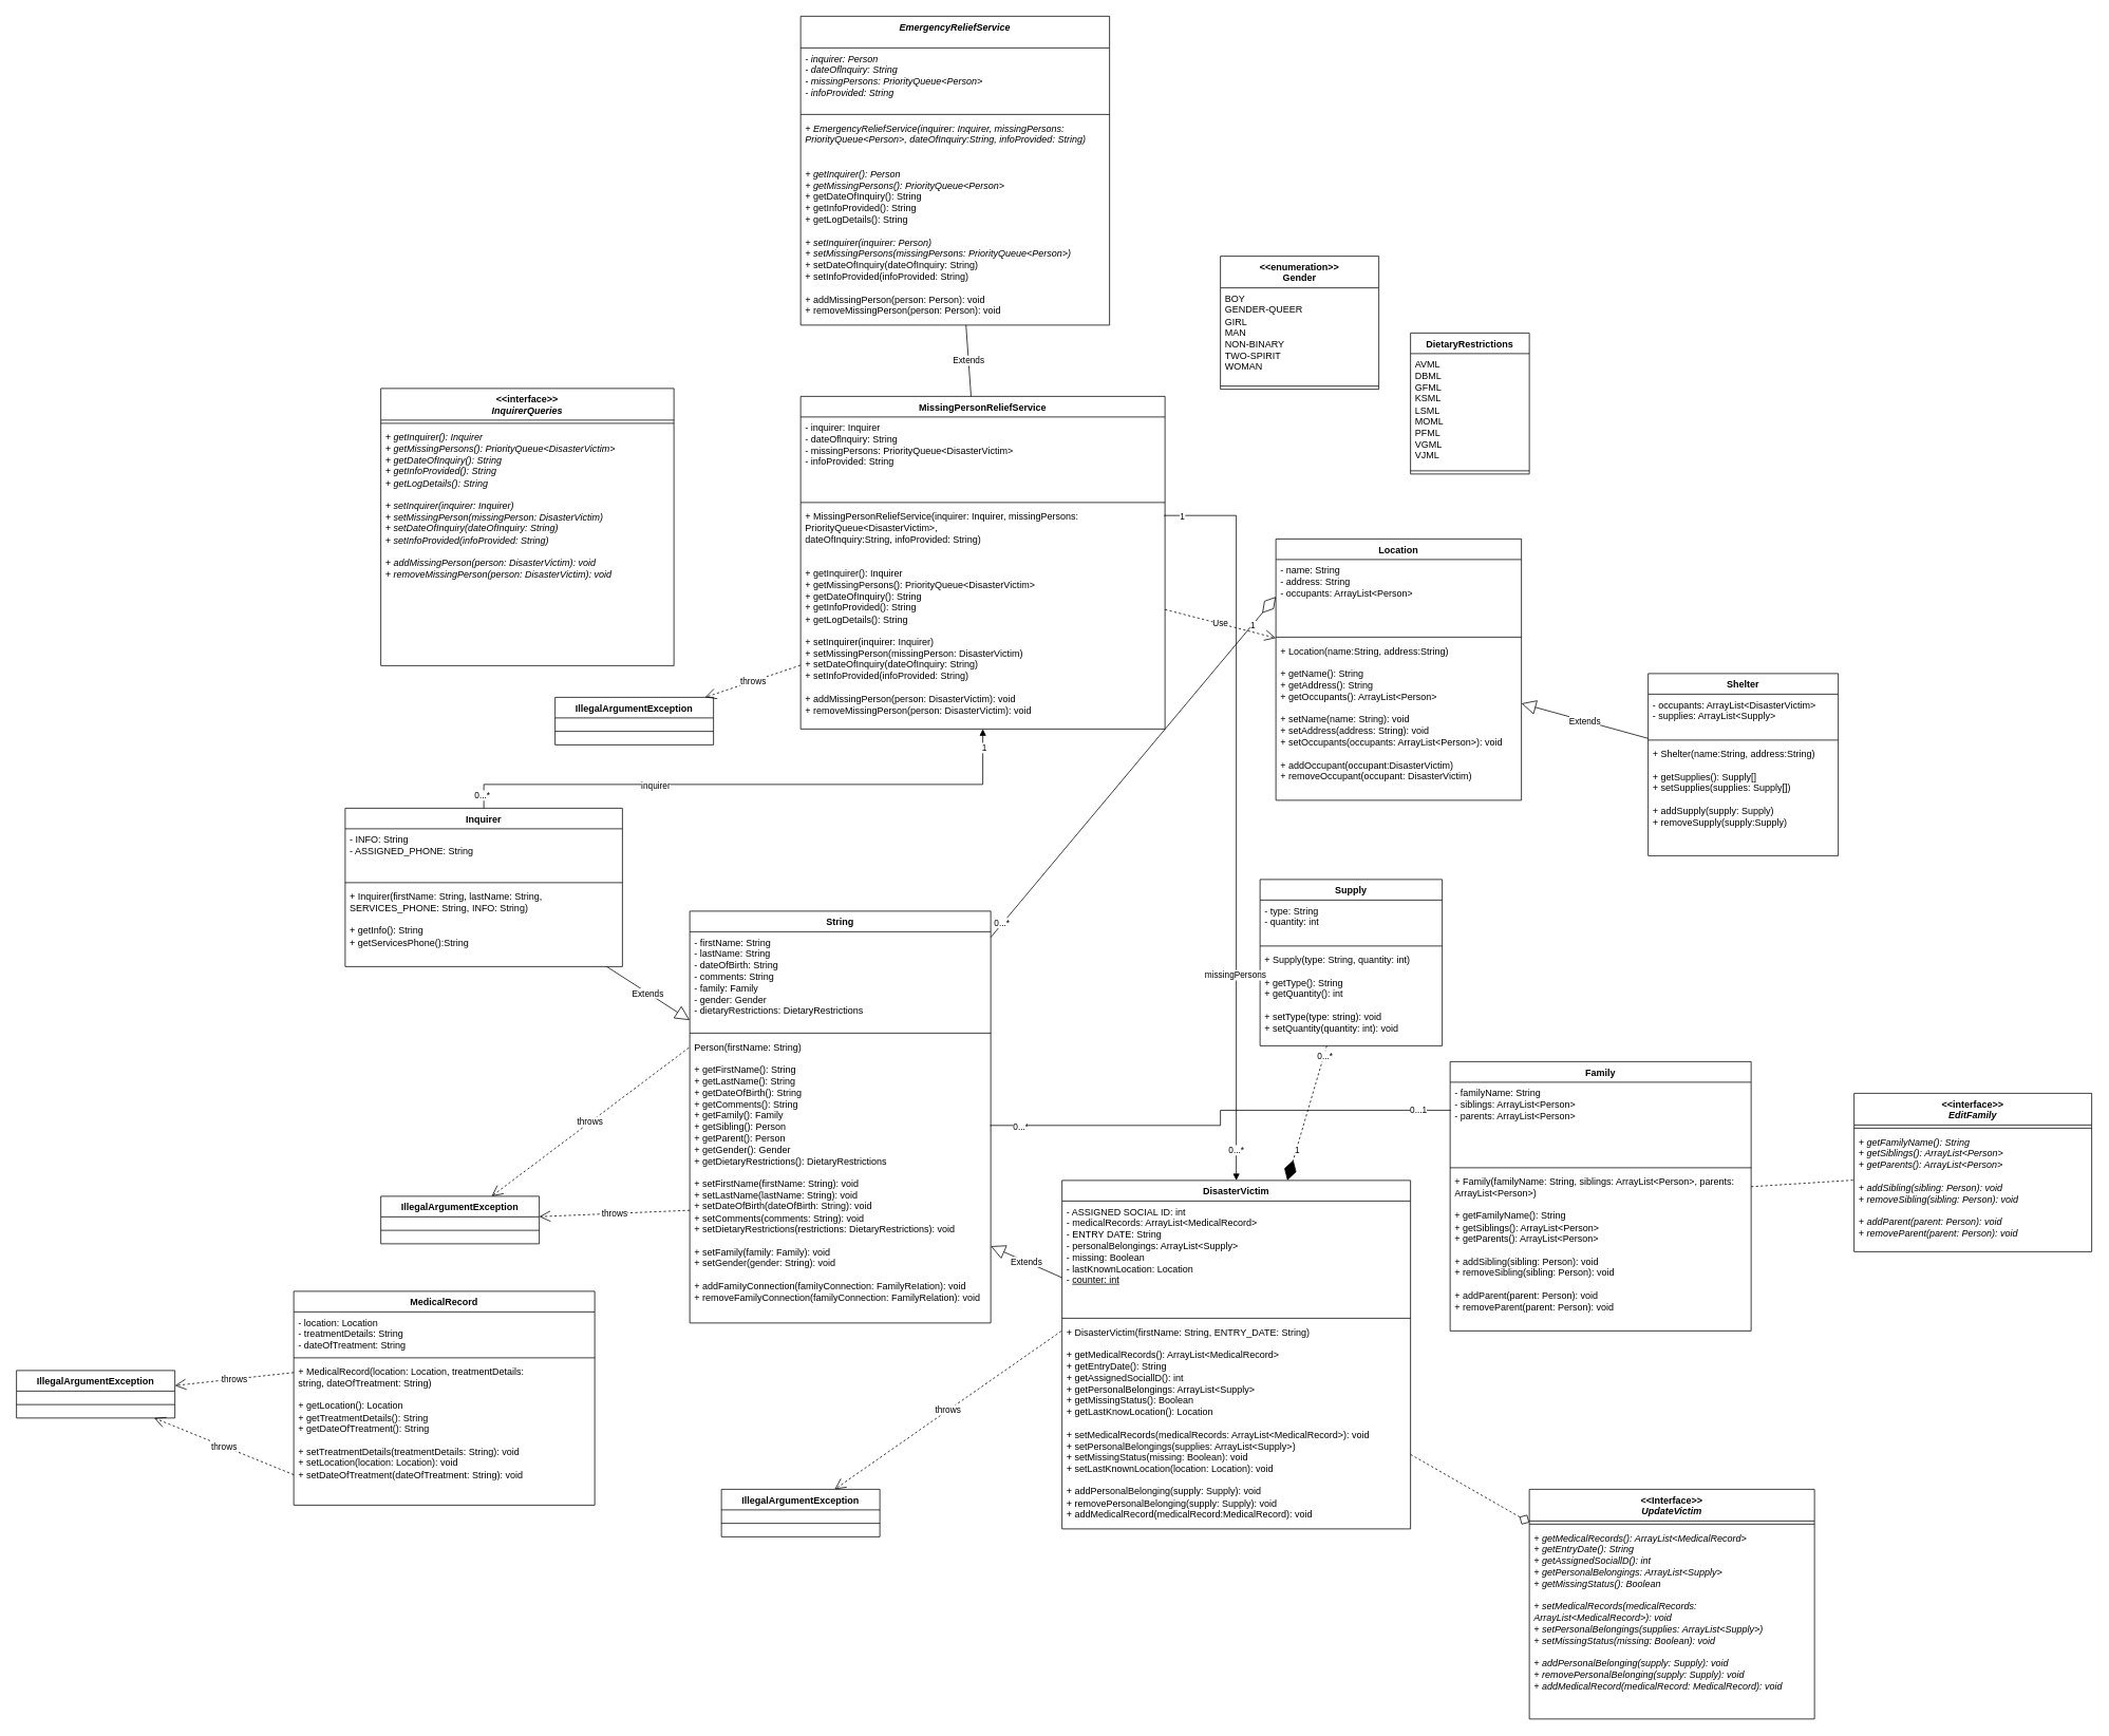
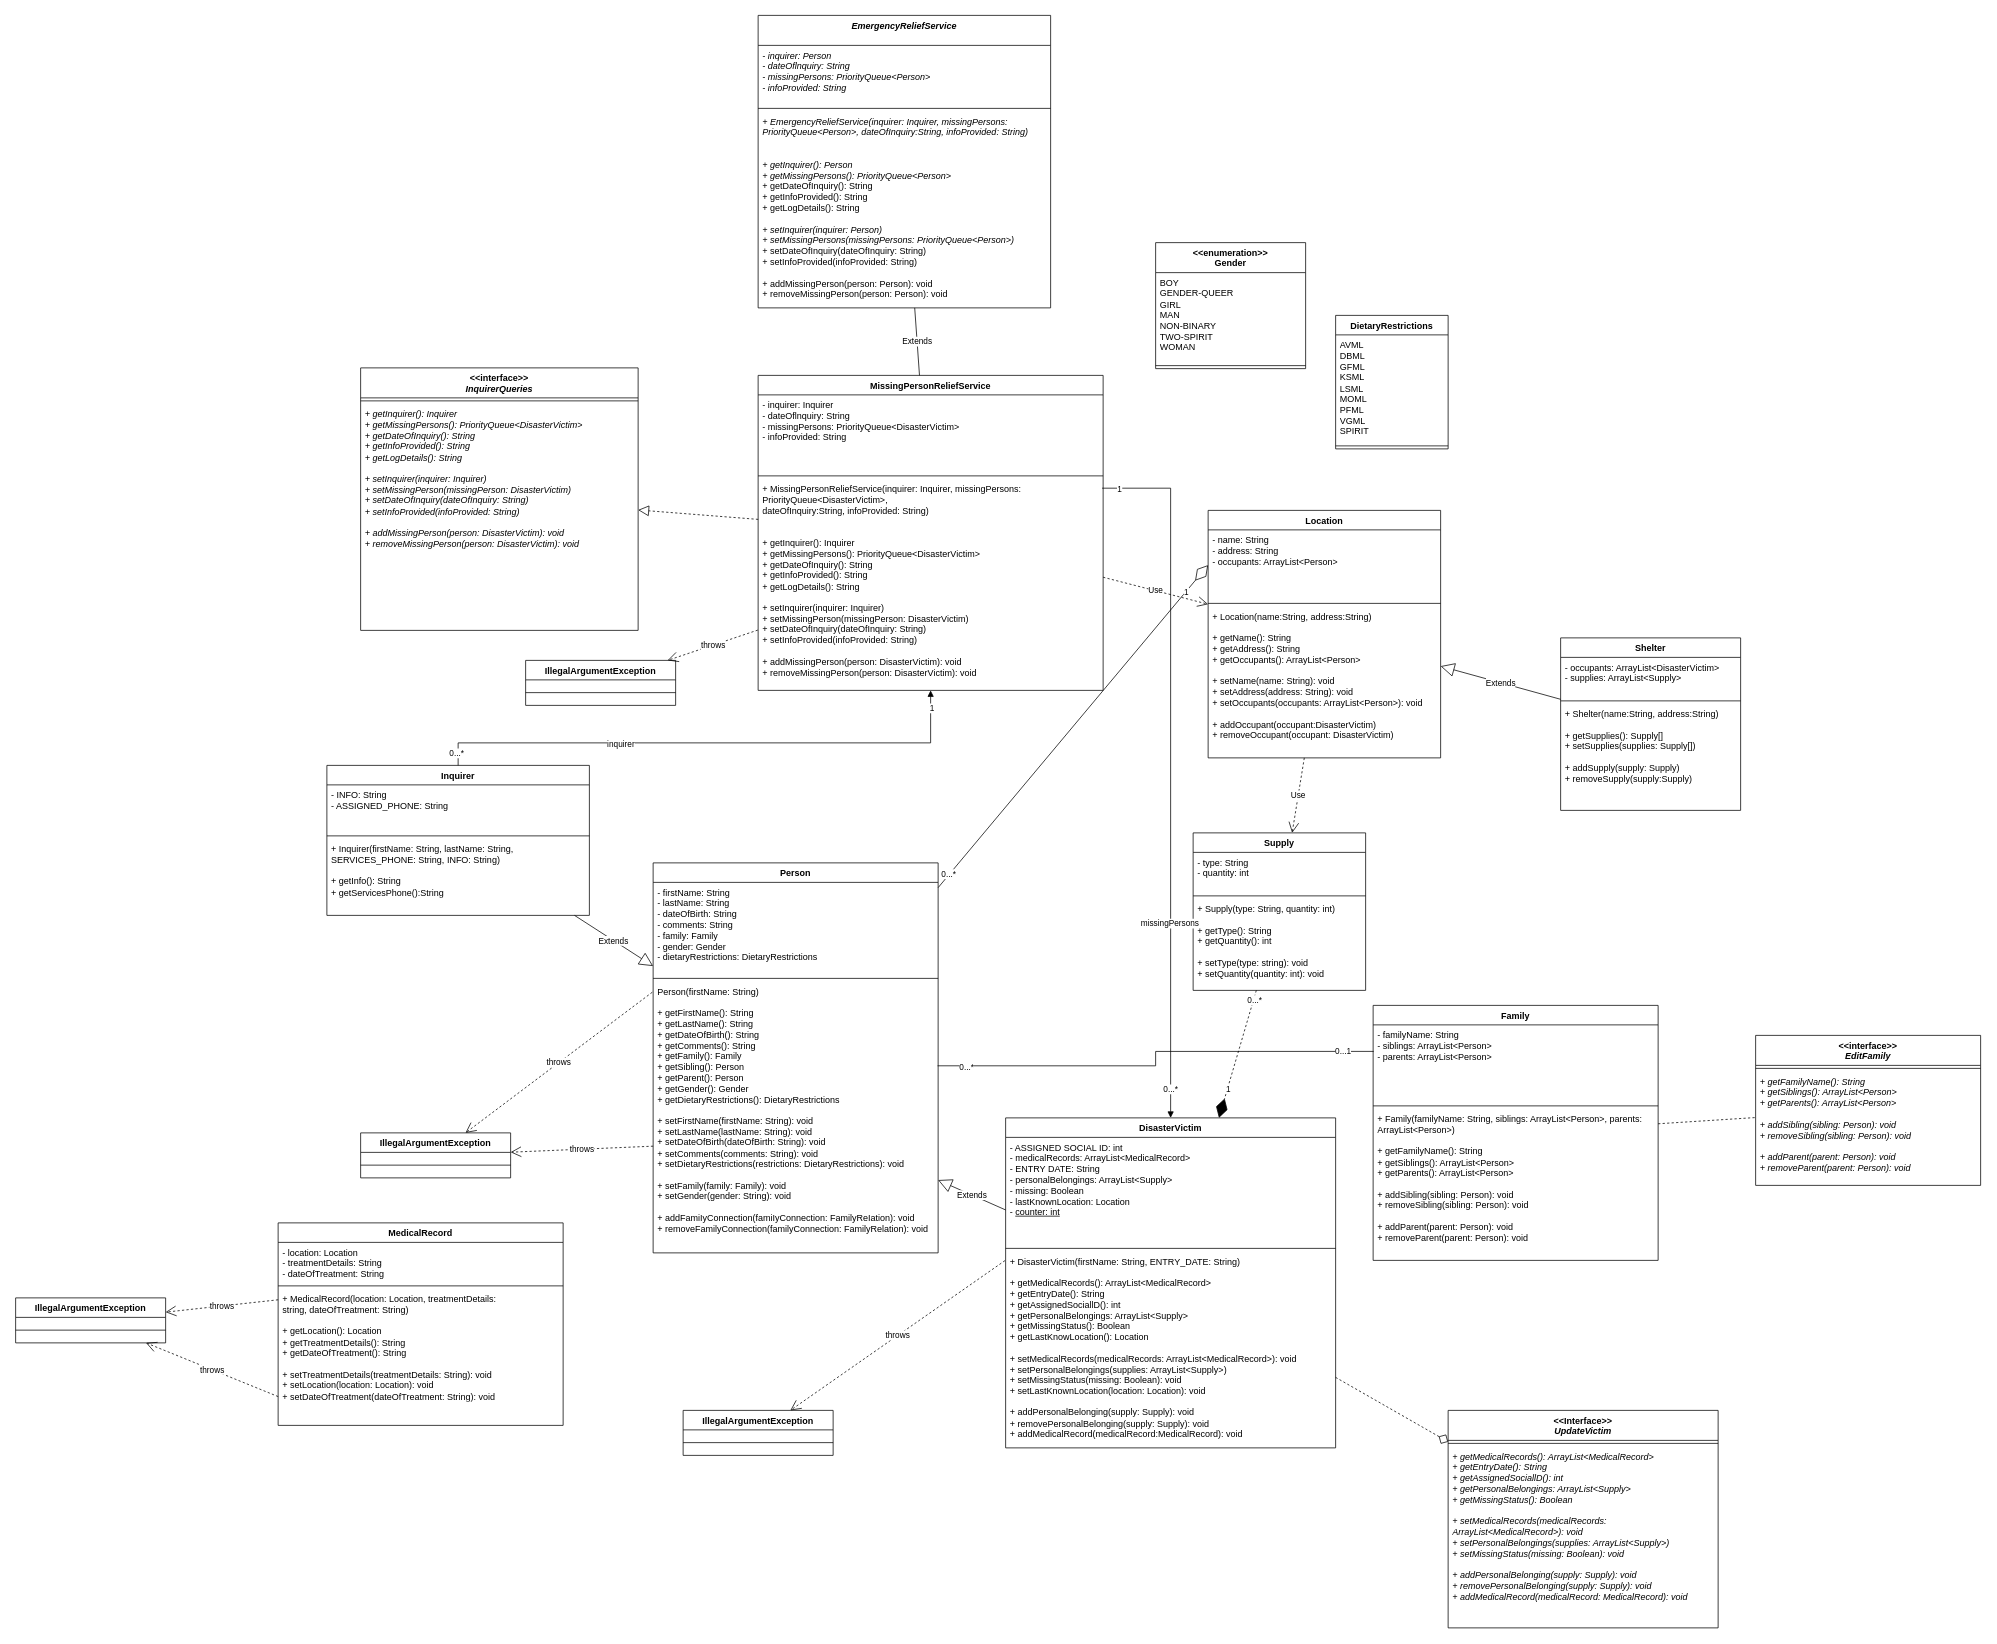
- <mxCell id="29" value=" AVML&lt;br&gt;DBML&lt;br&gt;GFML&lt;br&gt;KSML&lt;br&gt;LSML&lt;br&gt;MOML&lt;br&gt;PFML&lt;br&gt;VGML&lt;br&gt;VJML" style="text;strokeColor=none;fillColor=none;align=left;verticalAlign=top;spacingLeft=4;spacingRight=4;overflow=hidden;rotatable=0;points=[[0,0.5],[1,0.5]];portConstraint=eastwest;whiteSpace=wrap;html=1;" vertex="1" parent="28"><mxGeometry y="26" width="150" height="144" as="geometry" /></mxCell>
+ <mxCell id="29" value=" AVML&lt;br&gt;DBML&lt;br&gt;GFML&lt;br&gt;KSML&lt;br&gt;LSML&lt;br&gt;MOML&lt;br&gt;PFML&lt;br&gt;VGML&lt;br&gt;SPIRIT" style="text;strokeColor=none;fillColor=none;align=left;verticalAlign=top;spacingLeft=4;spacingRight=4;overflow=hidden;rotatable=0;points=[[0,0.5],[1,0.5]];portConstraint=eastwest;whiteSpace=wrap;html=1;" vertex="1" parent="28"><mxGeometry y="26" width="150" height="144" as="geometry" /></mxCell>
+ <mxCell id="39" value="" style="endArrow=block;dashed=1;endFill=0;endSize=12;html=1;rounded=0;" edge="1" parent="1" source="35" target="48"><mxGeometry width="160" relative="1" as="geometry"><mxPoint x="930" y="630" as="sourcePoint" /><mxPoint x="880" y="580" as="targetPoint" /></mxGeometry></mxCell>
+ <mxCell id="78" value="Use" style="endArrow=open;endSize=12;dashed=1;html=1;rounded=0;" edge="1" parent="1" source="14" target="74"><mxGeometry width="160" relative="1" as="geometry"><mxPoint x="1990" y="770" as="sourcePoint" /><mxPoint x="2150" y="770" as="targetPoint" /></mxGeometry></mxCell>
- <mxCell id="2" value="String" style="swimlane;fontStyle=1;align=center;verticalAlign=top;childLayout=stackLayout;horizontal=1;startSize=26;horizontalStack=0;resizeParent=1;resizeParentMax=0;resizeLast=0;collapsible=1;marginBottom=0;whiteSpace=wrap;html=1;" vertex="1" parent="1"><mxGeometry x="870" y="1150" width="380" height="520" as="geometry" /></mxCell>
+ <mxCell id="2" value="Person" style="swimlane;fontStyle=1;align=center;verticalAlign=top;childLayout=stackLayout;horizontal=1;startSize=26;horizontalStack=0;resizeParent=1;resizeParentMax=0;resizeLast=0;collapsible=1;marginBottom=0;whiteSpace=wrap;html=1;" vertex="1" parent="1"><mxGeometry x="870" y="1150" width="380" height="520" as="geometry" /></mxCell>
